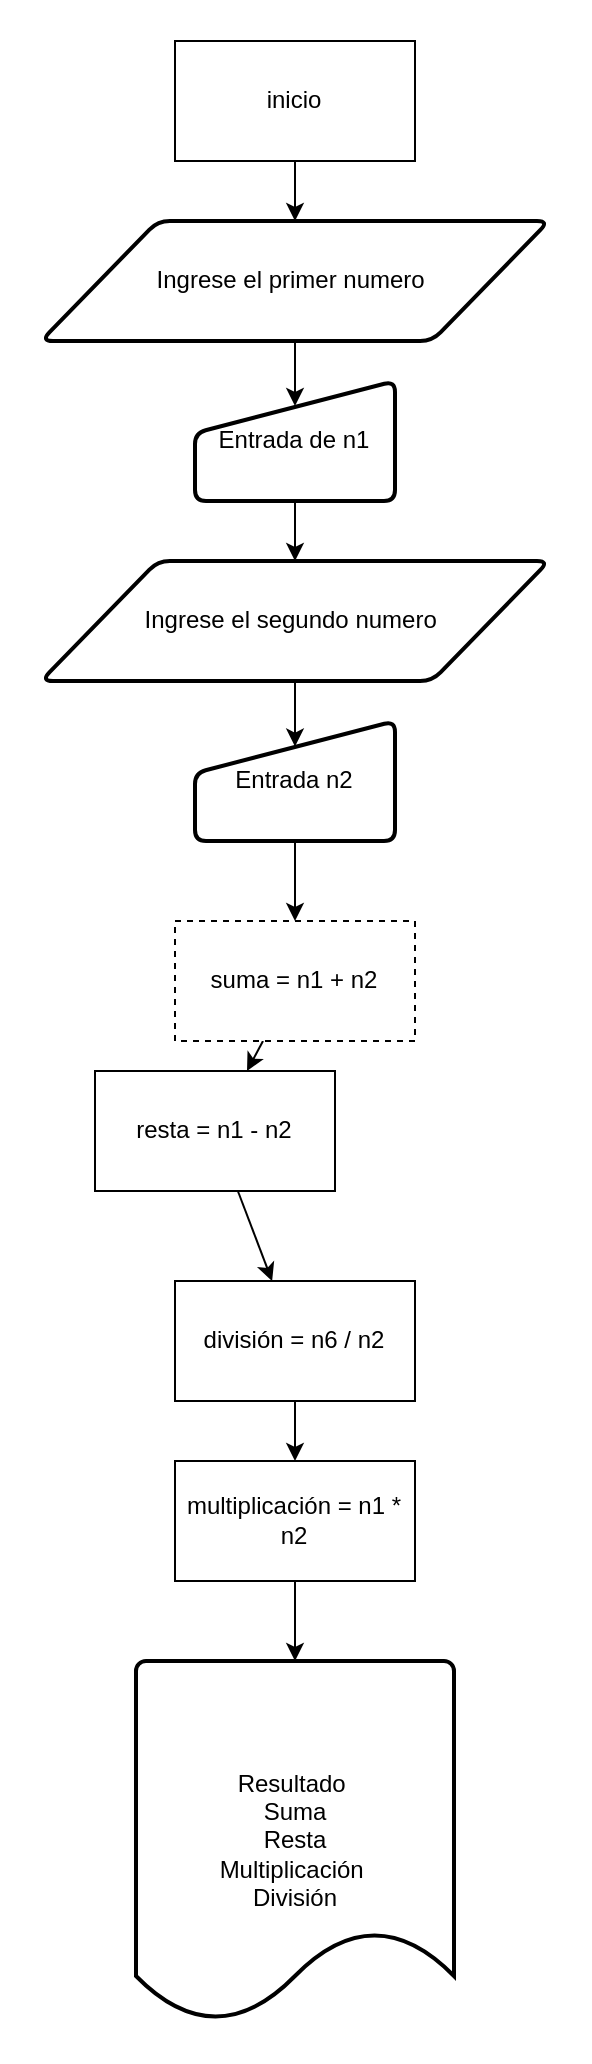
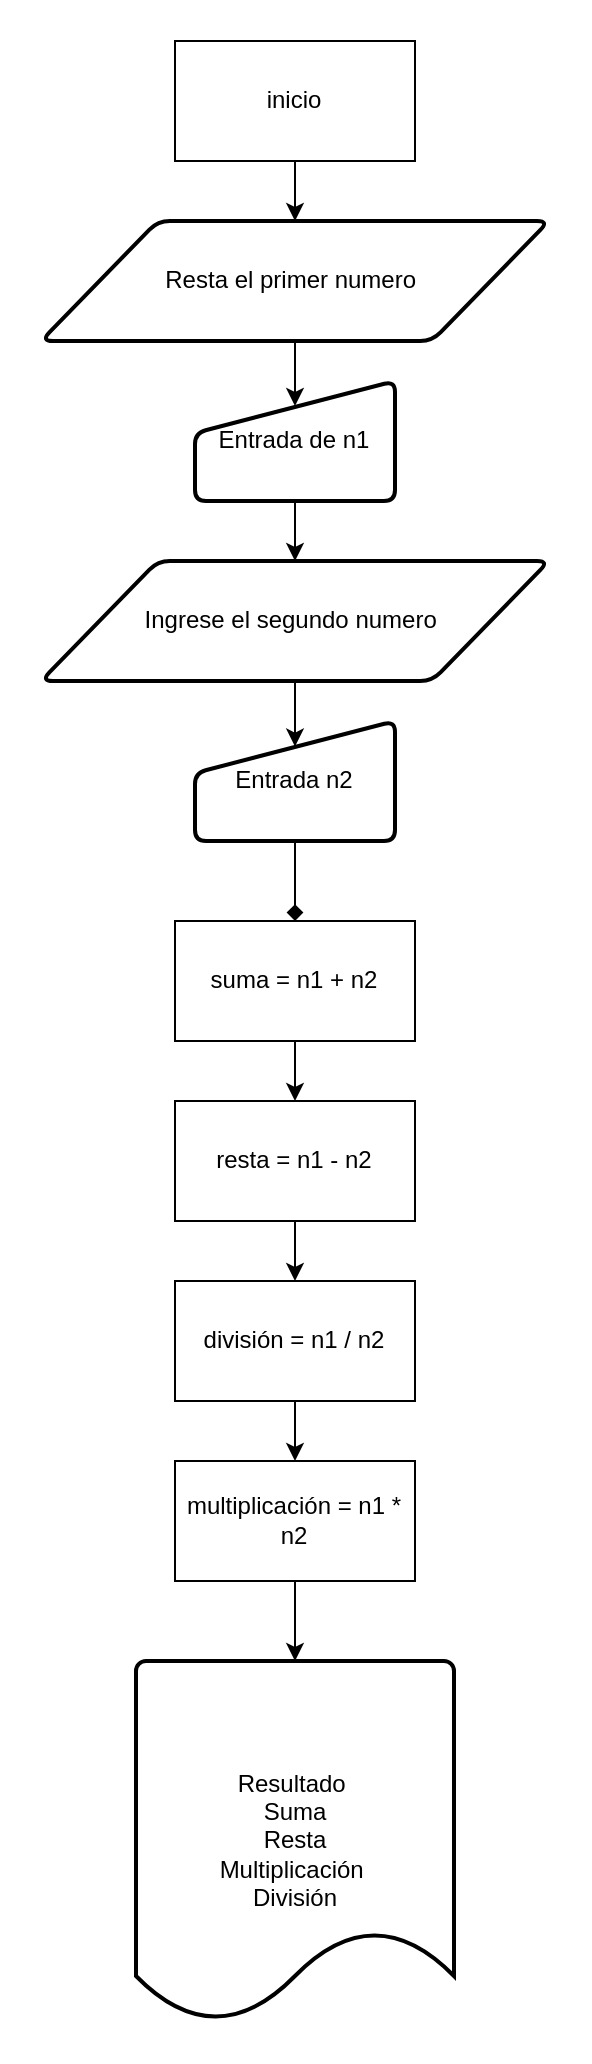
- <mxCell id="9" value="Ingrese el primer numero&amp;nbsp;" style="shape=parallelogram;html=1;strokeWidth=2;perimeter=parallelogramPerimeter;whiteSpace=wrap;rounded=1;arcSize=12;size=0.23;" vertex="1" parent="1"><mxGeometry x="20" y="110" width="254" height="60" as="geometry" /></mxCell>
+ <mxCell id="9" value="Resta el primer numero&amp;nbsp;" style="shape=parallelogram;html=1;strokeWidth=2;perimeter=parallelogramPerimeter;whiteSpace=wrap;rounded=1;arcSize=12;size=0.23;" vertex="1" parent="1"><mxGeometry x="20" y="110" width="254" height="60" as="geometry" /></mxCell>
- <mxCell id="6" value="" style="edgeStyle=none;rounded=0;orthogonalLoop=1;jettySize=auto;html=1;" edge="1" parent="1" source="7" target="13"><mxGeometry relative="1" as="geometry" /></mxCell>
+ <mxCell id="6" value="" style="edgeStyle=none;rounded=0;orthogonalLoop=1;jettySize=auto;html=1;endArrow=diamond;" edge="1" parent="1" source="7" target="13"><mxGeometry relative="1" as="geometry" /></mxCell>
- <mxCell id="13" value="suma = n1 + n2" style="rounded=0;whiteSpace=wrap;html=1;dashed=1;" vertex="1" parent="1"><mxGeometry x="87" y="460" width="120" height="60" as="geometry" /></mxCell>
+ <mxCell id="13" value="suma = n1 + n2" style="rounded=0;whiteSpace=wrap;html=1;" vertex="1" parent="1"><mxGeometry x="87" y="460" width="120" height="60" as="geometry" /></mxCell>
- <mxCell id="15" value="resta = n1 - n2" style="rounded=0;whiteSpace=wrap;html=1;" vertex="1" parent="1"><mxGeometry x="47" y="535" width="120" height="60" as="geometry" /></mxCell>
+ <mxCell id="15" value="resta = n1 - n2" style="rounded=0;whiteSpace=wrap;html=1;" vertex="1" parent="1"><mxGeometry x="87" y="550" width="120" height="60" as="geometry" /></mxCell>
- <mxCell id="17" value="división = n6 / n2" style="rounded=0;whiteSpace=wrap;html=1;" vertex="1" parent="1"><mxGeometry x="87" y="640" width="120" height="60" as="geometry" /></mxCell>
+ <mxCell id="17" value="división = n1 / n2" style="rounded=0;whiteSpace=wrap;html=1;" vertex="1" parent="1"><mxGeometry x="87" y="640" width="120" height="60" as="geometry" /></mxCell>
